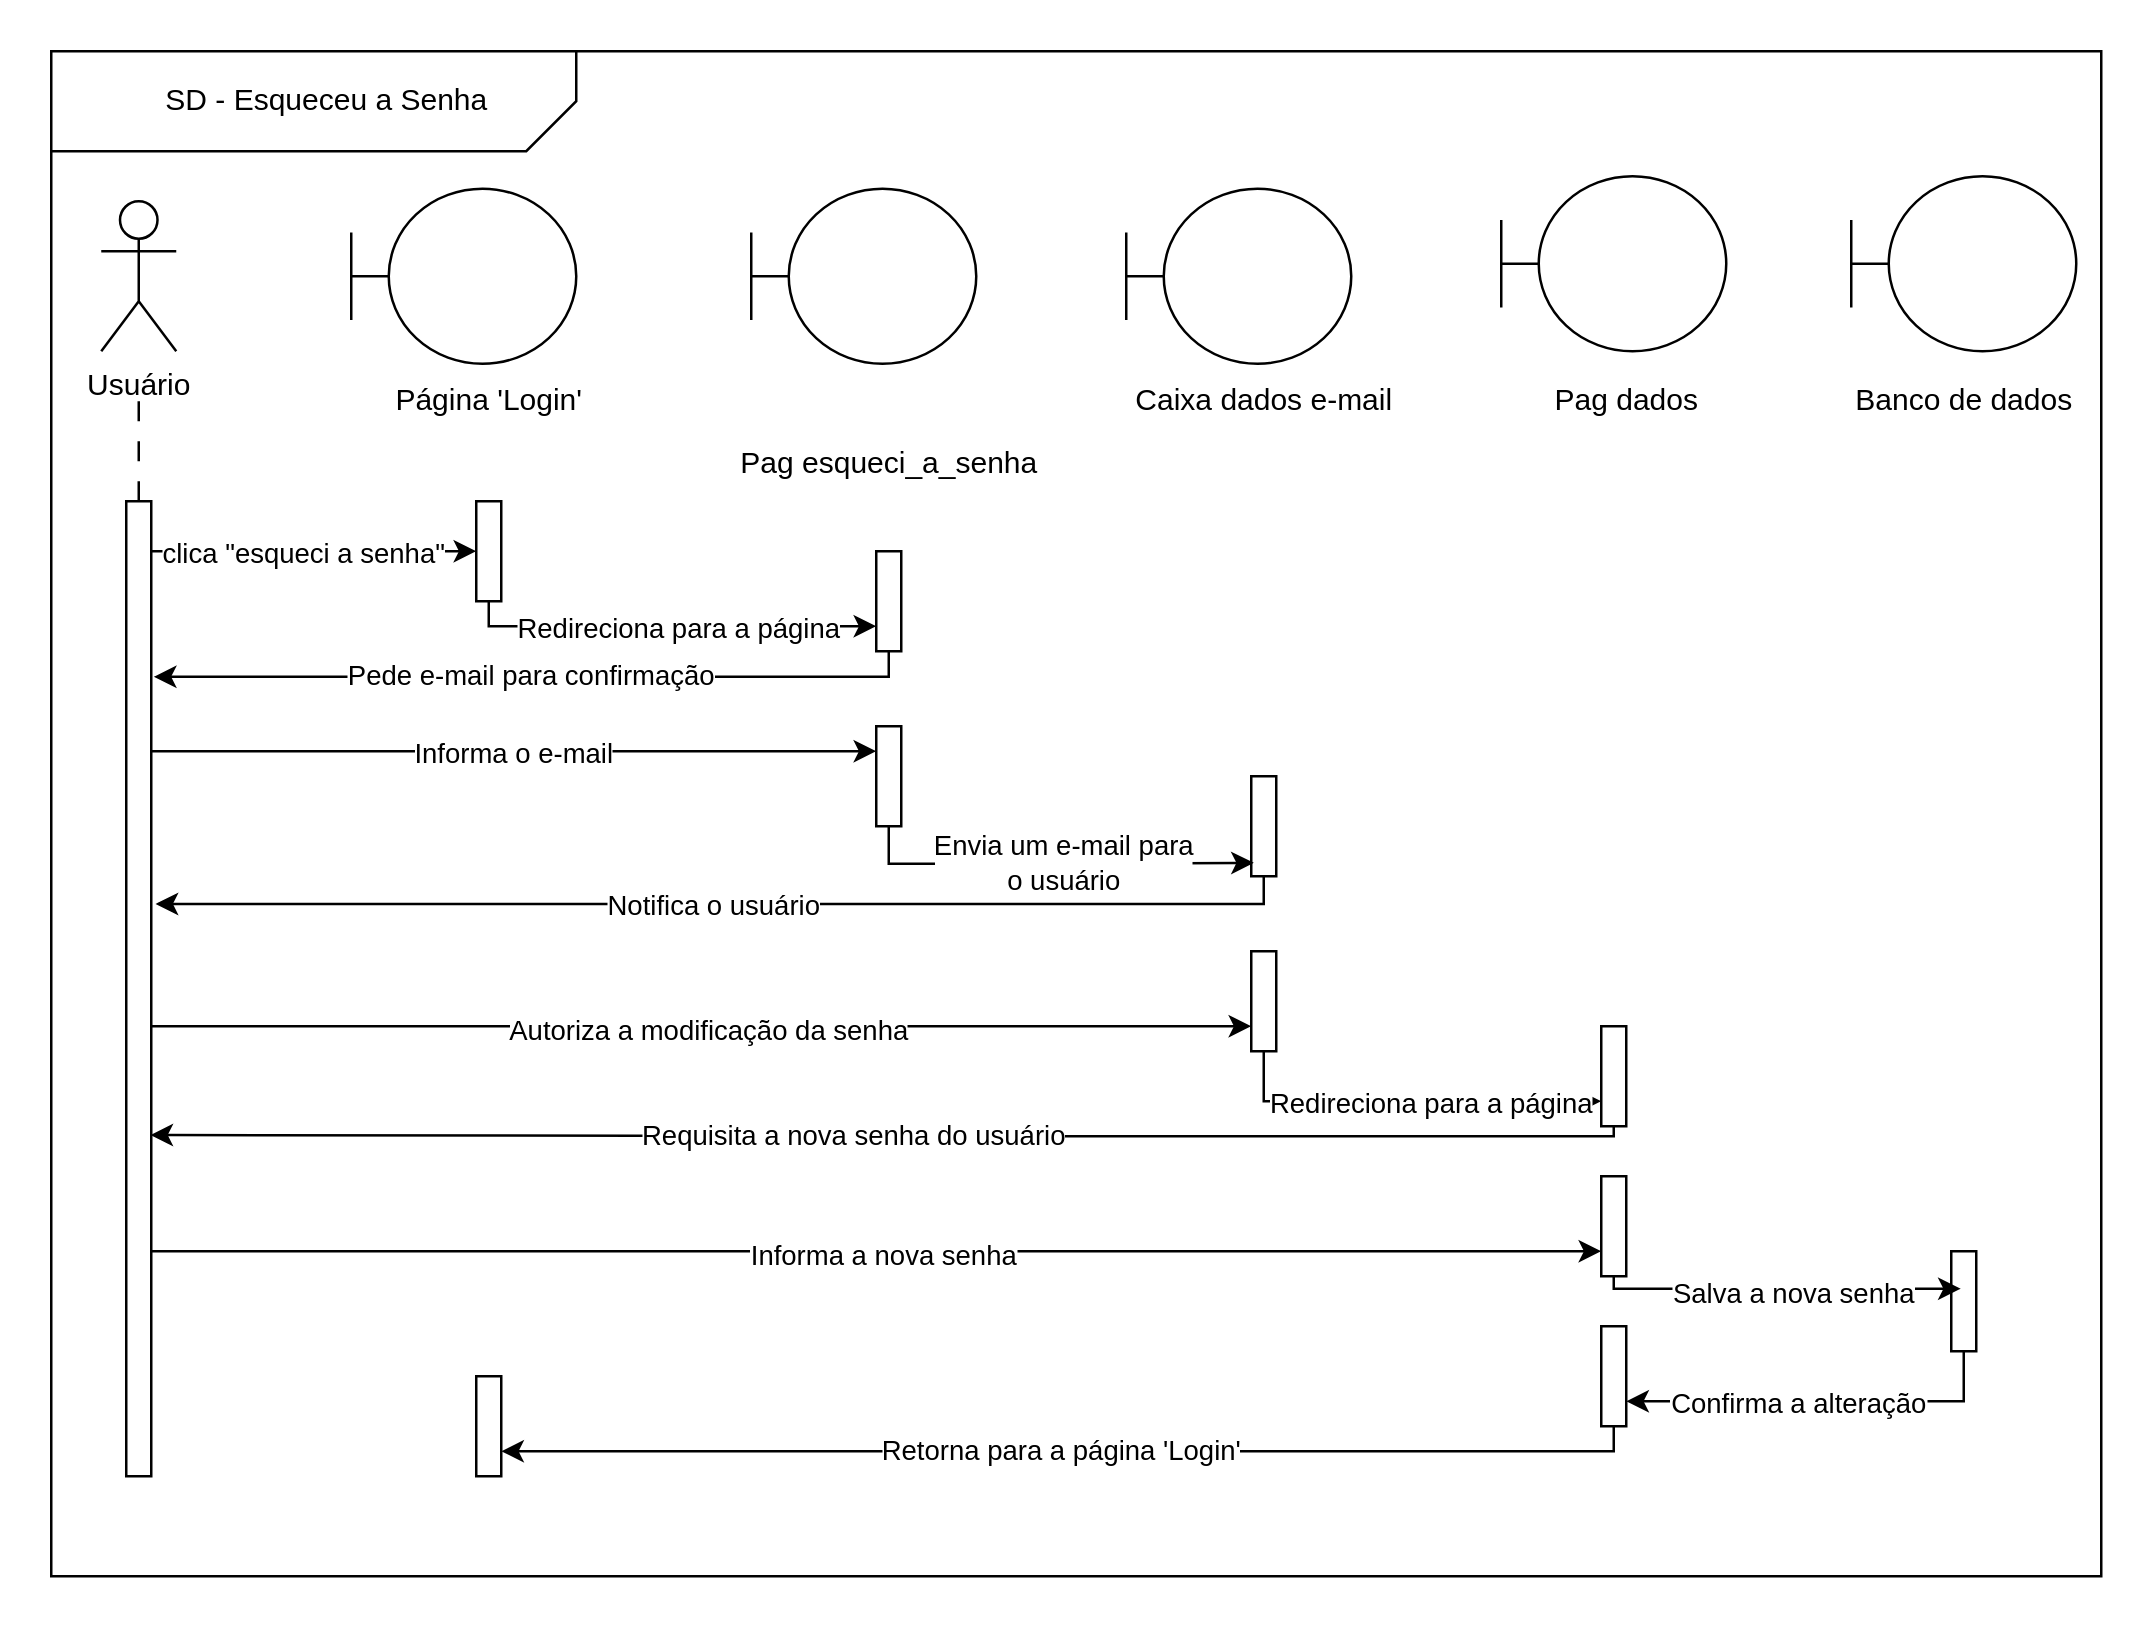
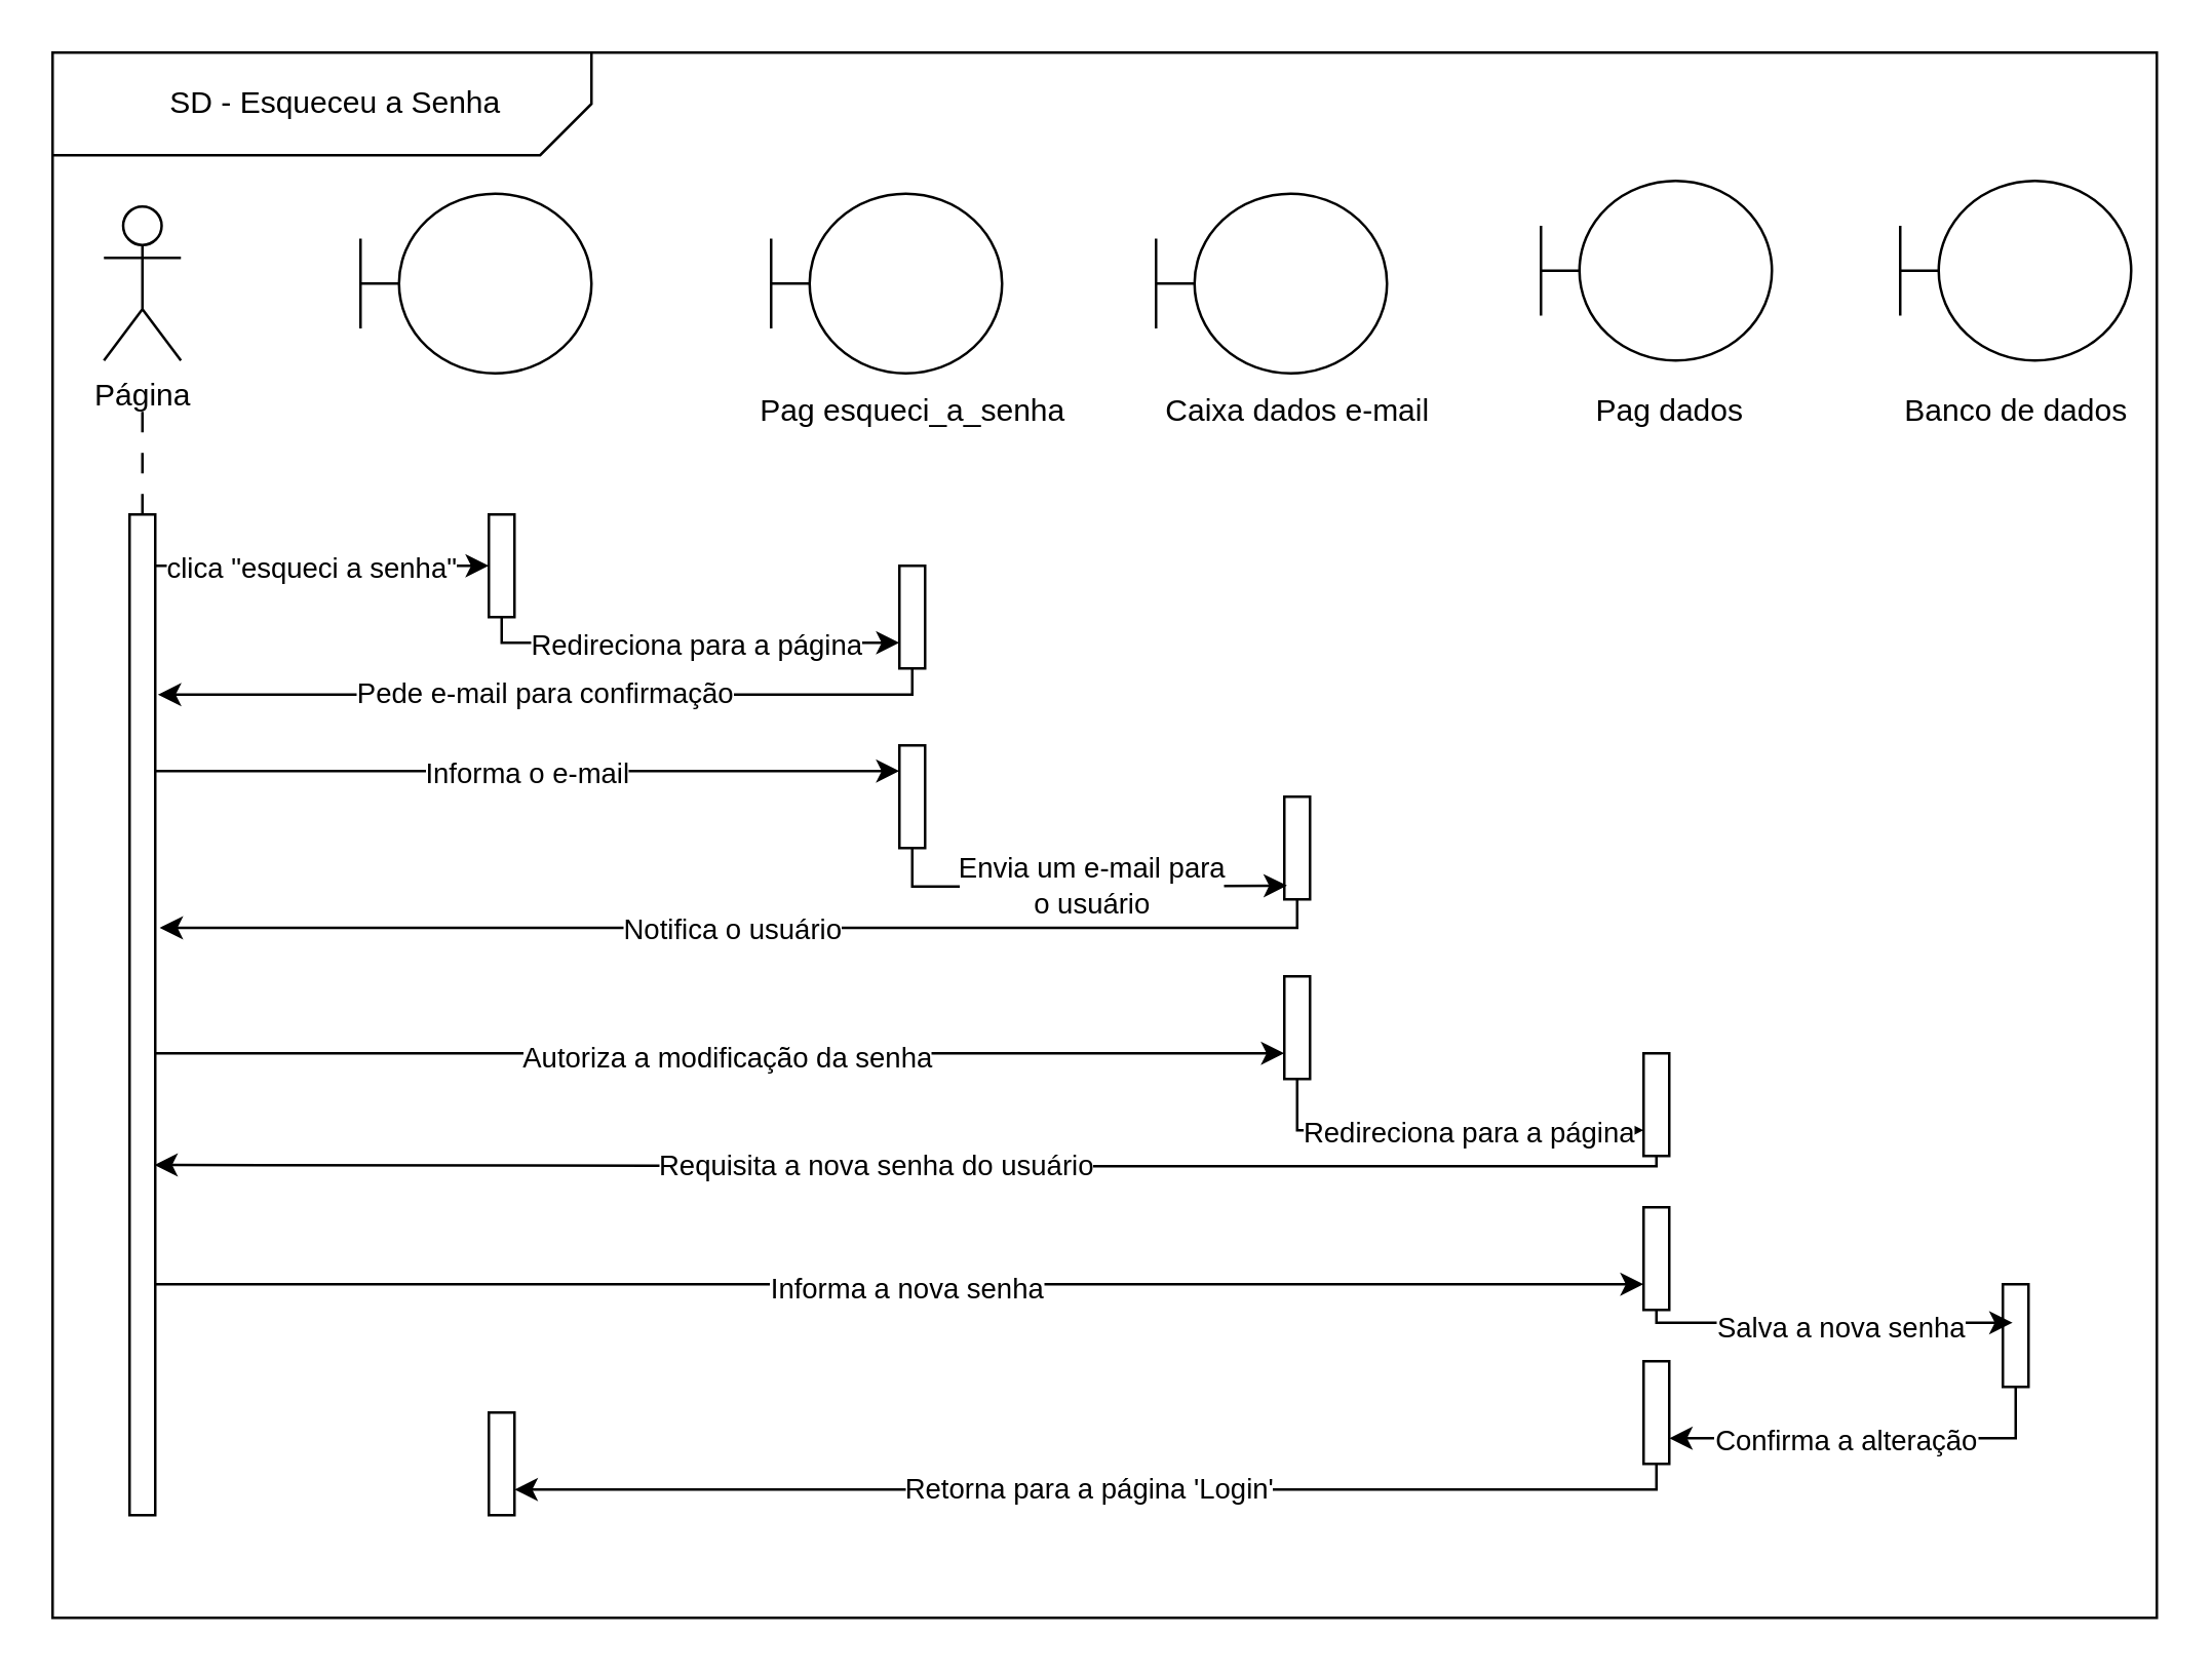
- <mxCell id="5" value="Usuário" style="shape=umlActor;verticalLabelPosition=bottom;verticalAlign=top;html=1;outlineConnect=0;" vertex="1" parent="1"><mxGeometry x="40" y="80" width="30" height="60" as="geometry" /></mxCell>
+ <mxCell id="5" value="Página" style="shape=umlActor;verticalLabelPosition=bottom;verticalAlign=top;html=1;outlineConnect=0;" vertex="1" parent="1"><mxGeometry x="40" y="80" width="30" height="60" as="geometry" /></mxCell>
- <mxCell id="9" value="Página 'Login'" style="text;html=1;align=center;verticalAlign=middle;resizable=0;points=[];autosize=1;strokeColor=none;fillColor=none;" vertex="1" parent="1"><mxGeometry x="145" y="145" width="100" height="30" as="geometry" /></mxCell>
- <mxCell id="10" value="Pag esqueci_a_senha" style="text;html=1;align=center;verticalAlign=middle;resizable=0;points=[];autosize=1;strokeColor=none;fillColor=none;" vertex="1" parent="1"><mxGeometry x="285" y="170" width="140" height="30" as="geometry" /></mxCell>
+ <mxCell id="10" value="Pag esqueci_a_senha" style="text;html=1;align=center;verticalAlign=middle;resizable=0;points=[];autosize=1;strokeColor=none;fillColor=none;" vertex="1" parent="1"><mxGeometry x="285" y="145" width="140" height="30" as="geometry" /></mxCell>
